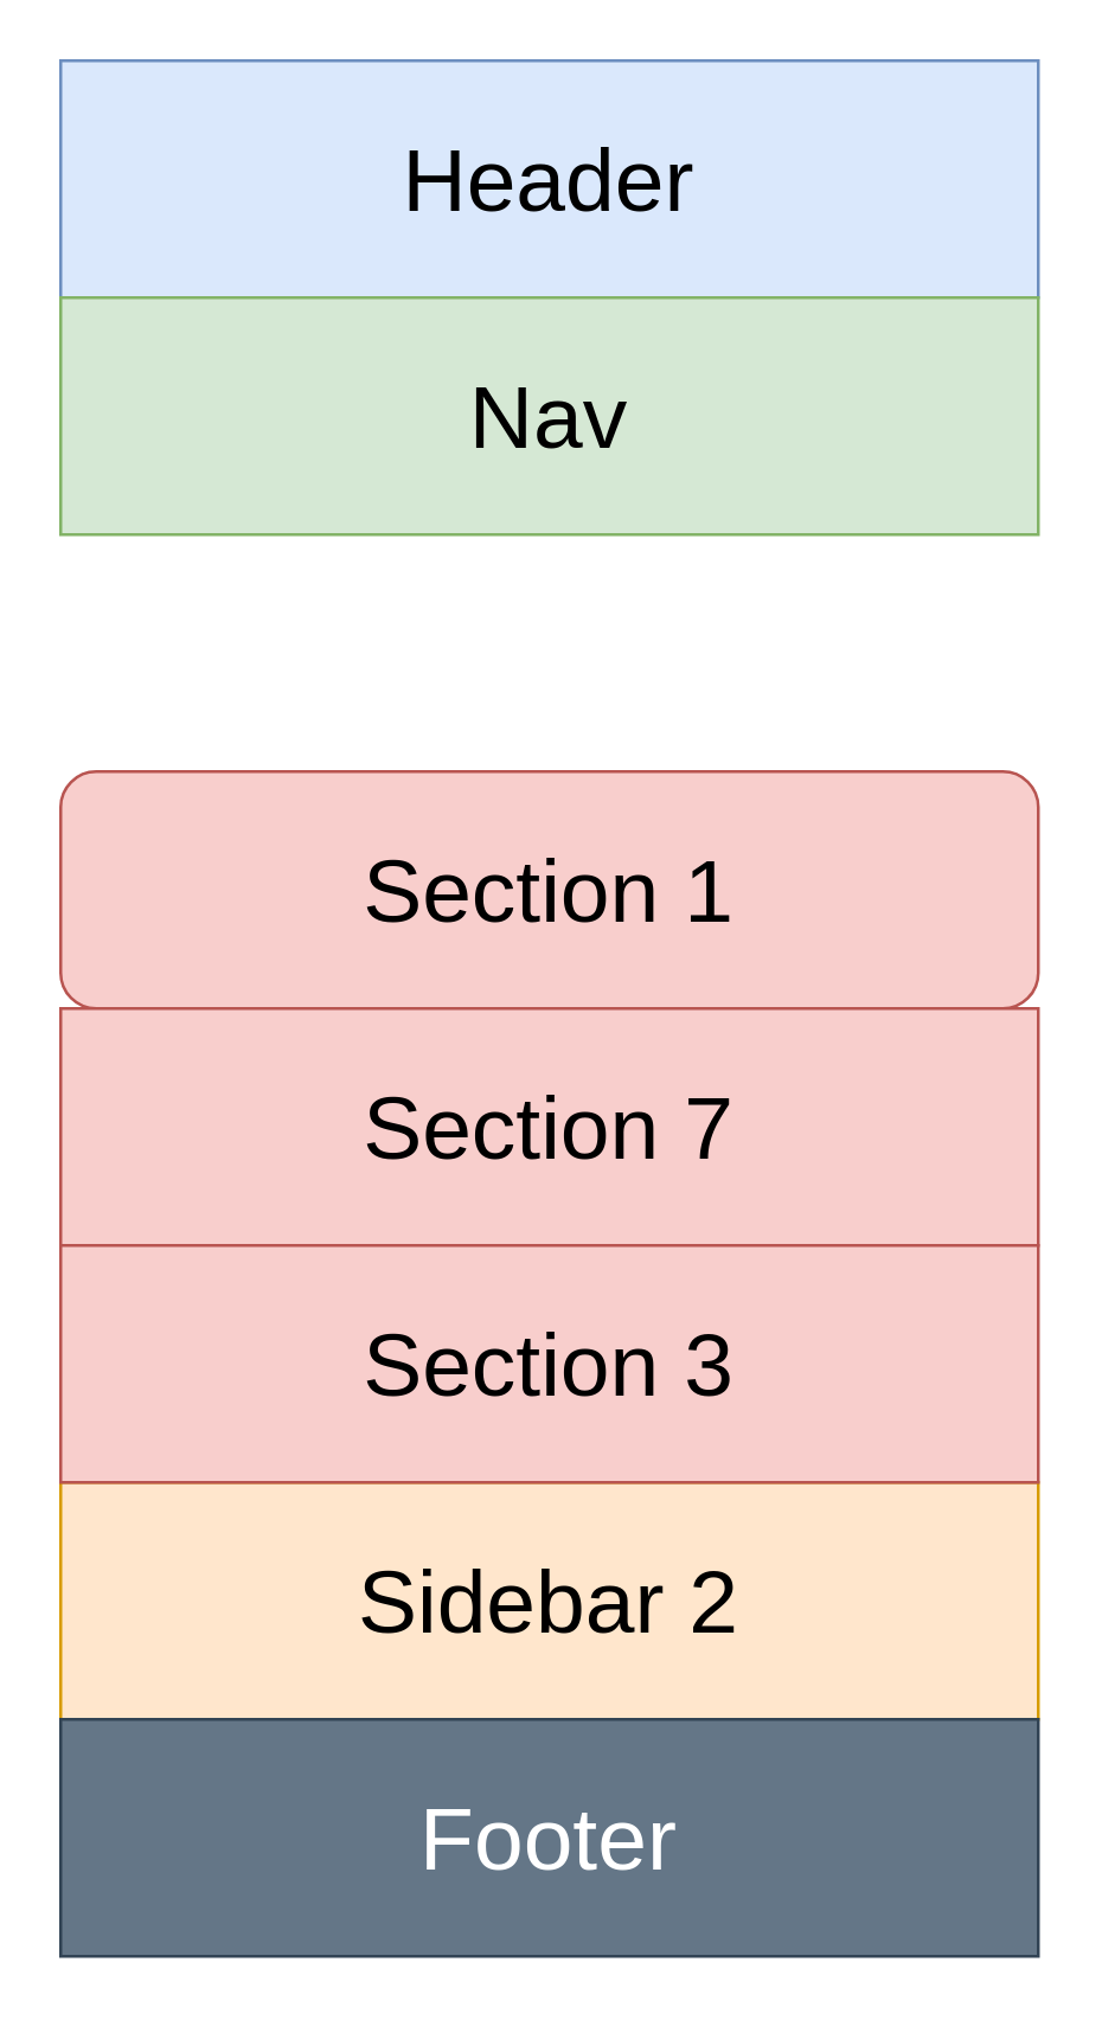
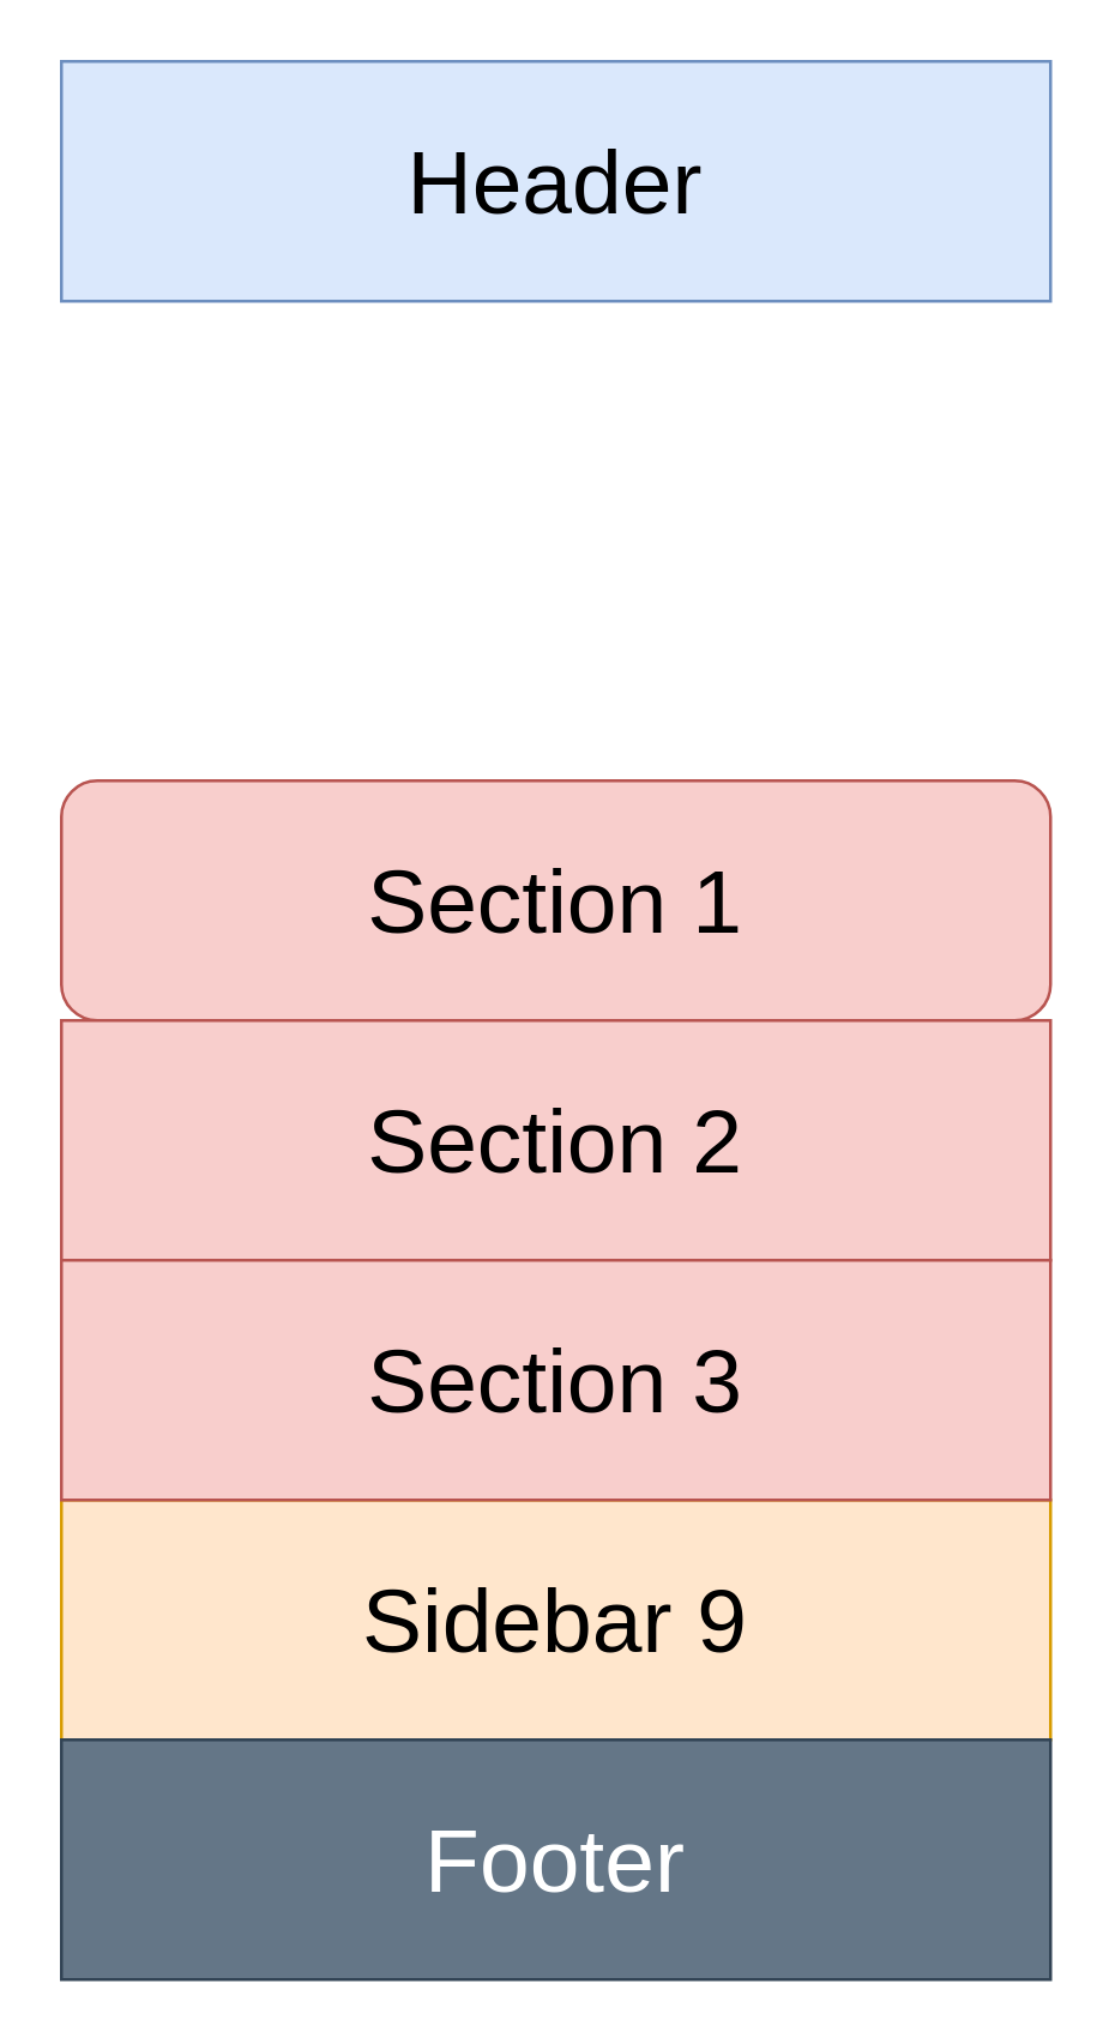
- <mxCell id="3" value="Nav" style="rounded=0;whiteSpace=wrap;html=1;fillColor=#d5e8d4;strokeColor=#82b366;fontSize=30;" vertex="1" parent="1"><mxGeometry x="20" y="100" width="330" height="80" as="geometry" /></mxCell>
- <mxCell id="6" value="Section 7" style="rounded=0;whiteSpace=wrap;html=1;fillColor=#f8cecc;strokeColor=#b85450;fontSize=30;" vertex="1" parent="1"><mxGeometry x="20" y="340" width="330" height="80" as="geometry" /></mxCell>
+ <mxCell id="6" value="Section 2" style="rounded=0;whiteSpace=wrap;html=1;fillColor=#f8cecc;strokeColor=#b85450;fontSize=30;" vertex="1" parent="1"><mxGeometry x="20" y="340" width="330" height="80" as="geometry" /></mxCell>
- <mxCell id="4" value="Sidebar 2" style="rounded=0;whiteSpace=wrap;html=1;fillColor=#ffe6cc;strokeColor=#d79b00;fontSize=30;" vertex="1" parent="1"><mxGeometry x="20" y="500" width="330" height="80" as="geometry" /></mxCell>
+ <mxCell id="4" value="Sidebar 9" style="rounded=0;whiteSpace=wrap;html=1;fillColor=#ffe6cc;strokeColor=#d79b00;fontSize=30;" vertex="1" parent="1"><mxGeometry x="20" y="500" width="330" height="80" as="geometry" /></mxCell>
